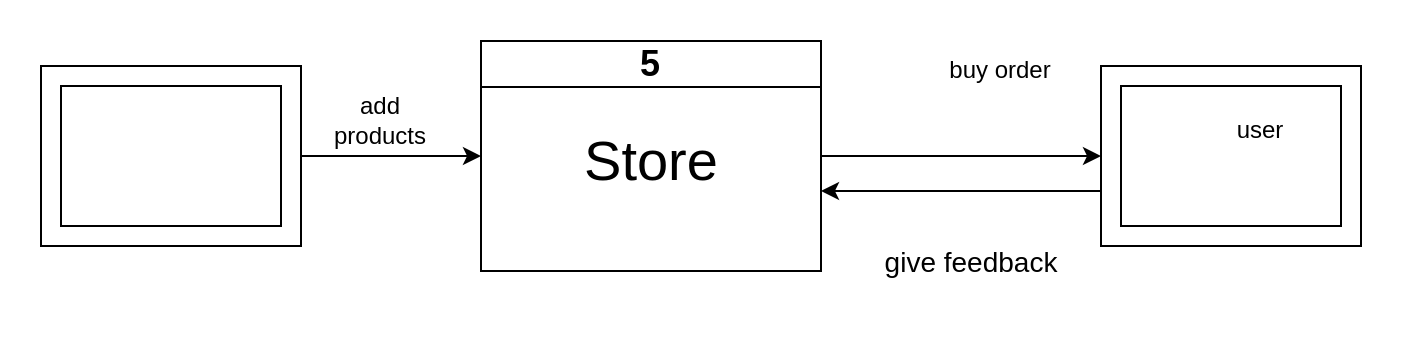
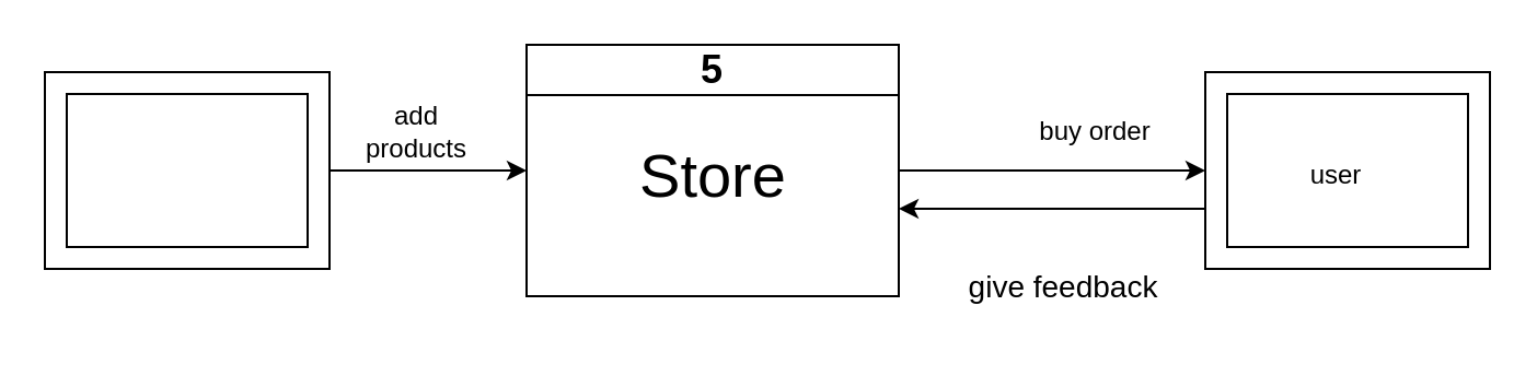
- <mxCell id="11" value="buy order" style="text;html=1;strokeColor=none;fillColor=none;align=center;verticalAlign=middle;whiteSpace=wrap;rounded=0;" parent="1" vertex="1"><mxGeometry x="470" y="20" width="60" height="30" as="geometry" /></mxCell>
+ <mxCell id="11" value="buy order" style="text;html=1;strokeColor=none;fillColor=none;align=center;verticalAlign=middle;whiteSpace=wrap;rounded=0;" parent="1" vertex="1"><mxGeometry x="470" y="45" width="60" height="30" as="geometry" /></mxCell>
- <mxCell id="6" value="user" style="text;html=1;strokeColor=none;fillColor=none;align=center;verticalAlign=middle;whiteSpace=wrap;rounded=0;" parent="1" vertex="1"><mxGeometry x="600" y="50" width="60" height="30" as="geometry" /></mxCell>
+ <mxCell id="6" value="user" style="text;html=1;strokeColor=none;fillColor=none;align=center;verticalAlign=middle;whiteSpace=wrap;rounded=0;" parent="1" vertex="1"><mxGeometry x="580" y="65" width="60" height="30" as="geometry" /></mxCell>
